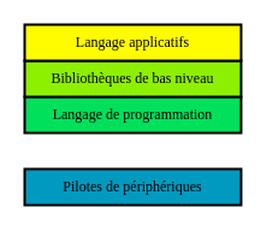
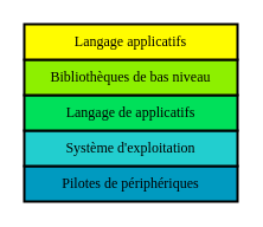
- <mxCell id="4" value="Langage de programmation" style="text;html=1;strokeColor=#000000;fillColor=#00e05a;align=center;verticalAlign=middle;whiteSpace=wrap;rounded=0;fontFamily=Verdana;strokeWidth=2;" vertex="1" parent="1"><mxGeometry x="20" y="80" width="180" height="30" as="geometry" /></mxCell>
+ <mxCell id="4" value="Langage de applicatifs" style="text;html=1;strokeColor=#000000;fillColor=#00e05a;align=center;verticalAlign=middle;whiteSpace=wrap;rounded=0;fontFamily=Verdana;strokeWidth=2;" vertex="1" parent="1"><mxGeometry x="20" y="80" width="180" height="30" as="geometry" /></mxCell>
+ <mxCell id="3" value="Système d'exploitation" style="text;html=1;strokeColor=#000000;fillColor=#22cecf;align=center;verticalAlign=middle;whiteSpace=wrap;rounded=0;fontFamily=Verdana;strokeWidth=2;" vertex="1" parent="1"><mxGeometry x="20" y="110" width="180" height="30" as="geometry" /></mxCell>
